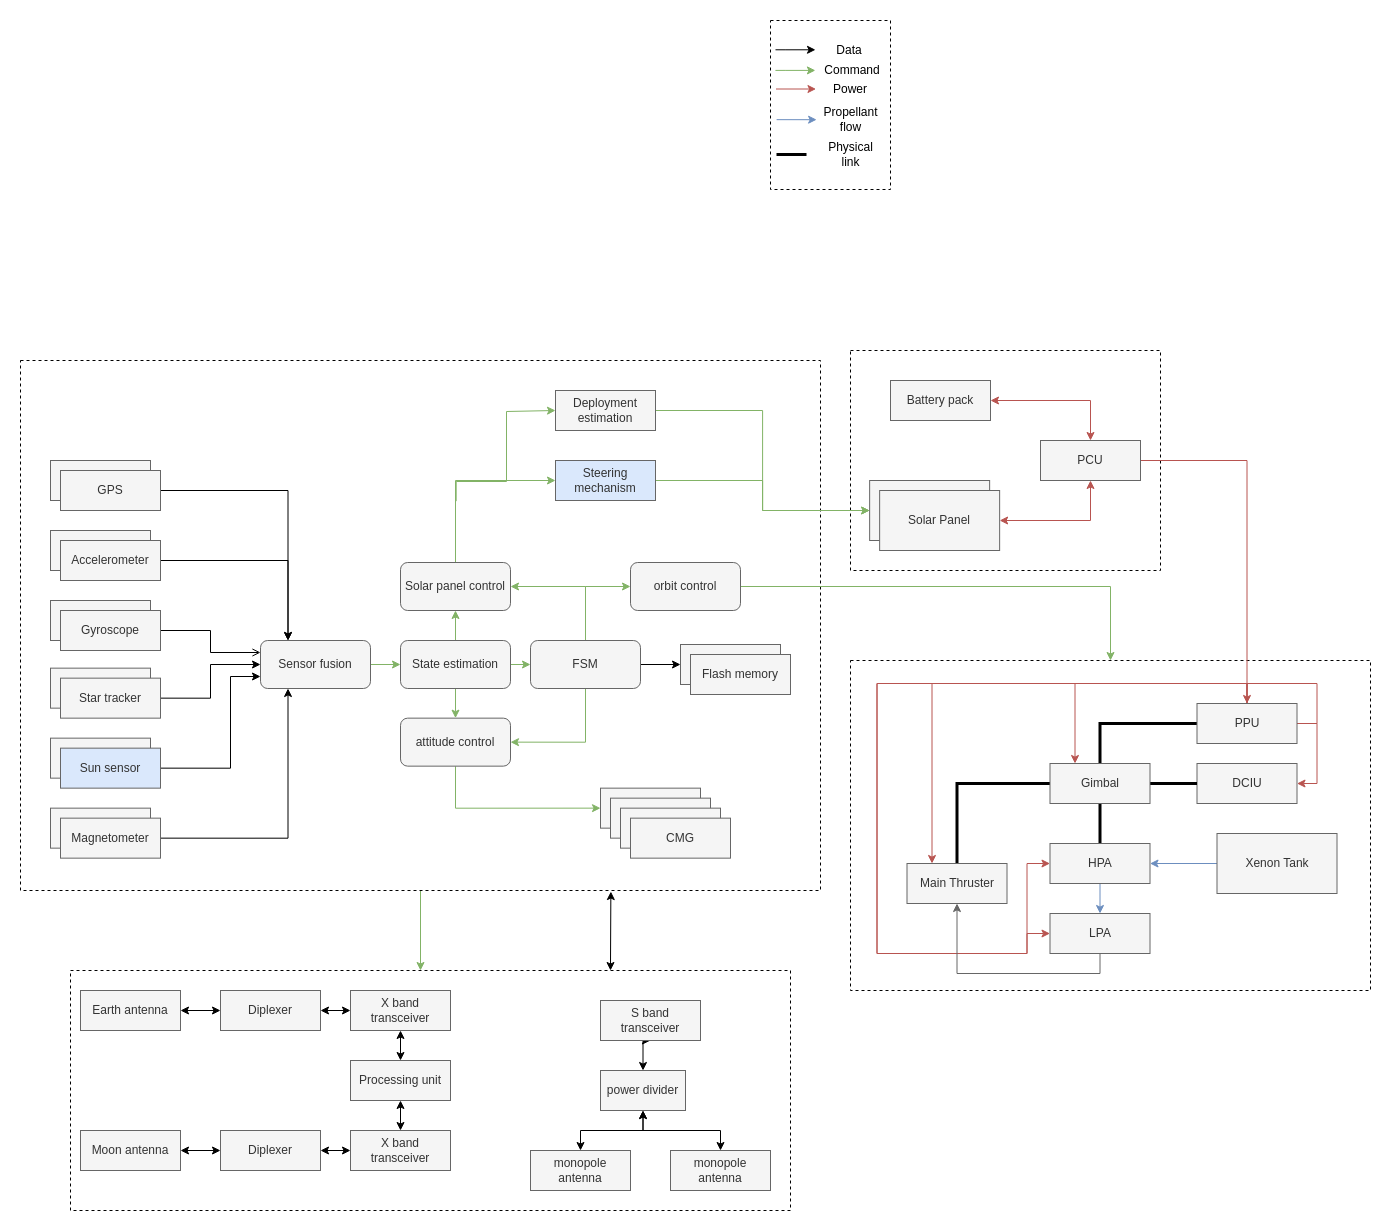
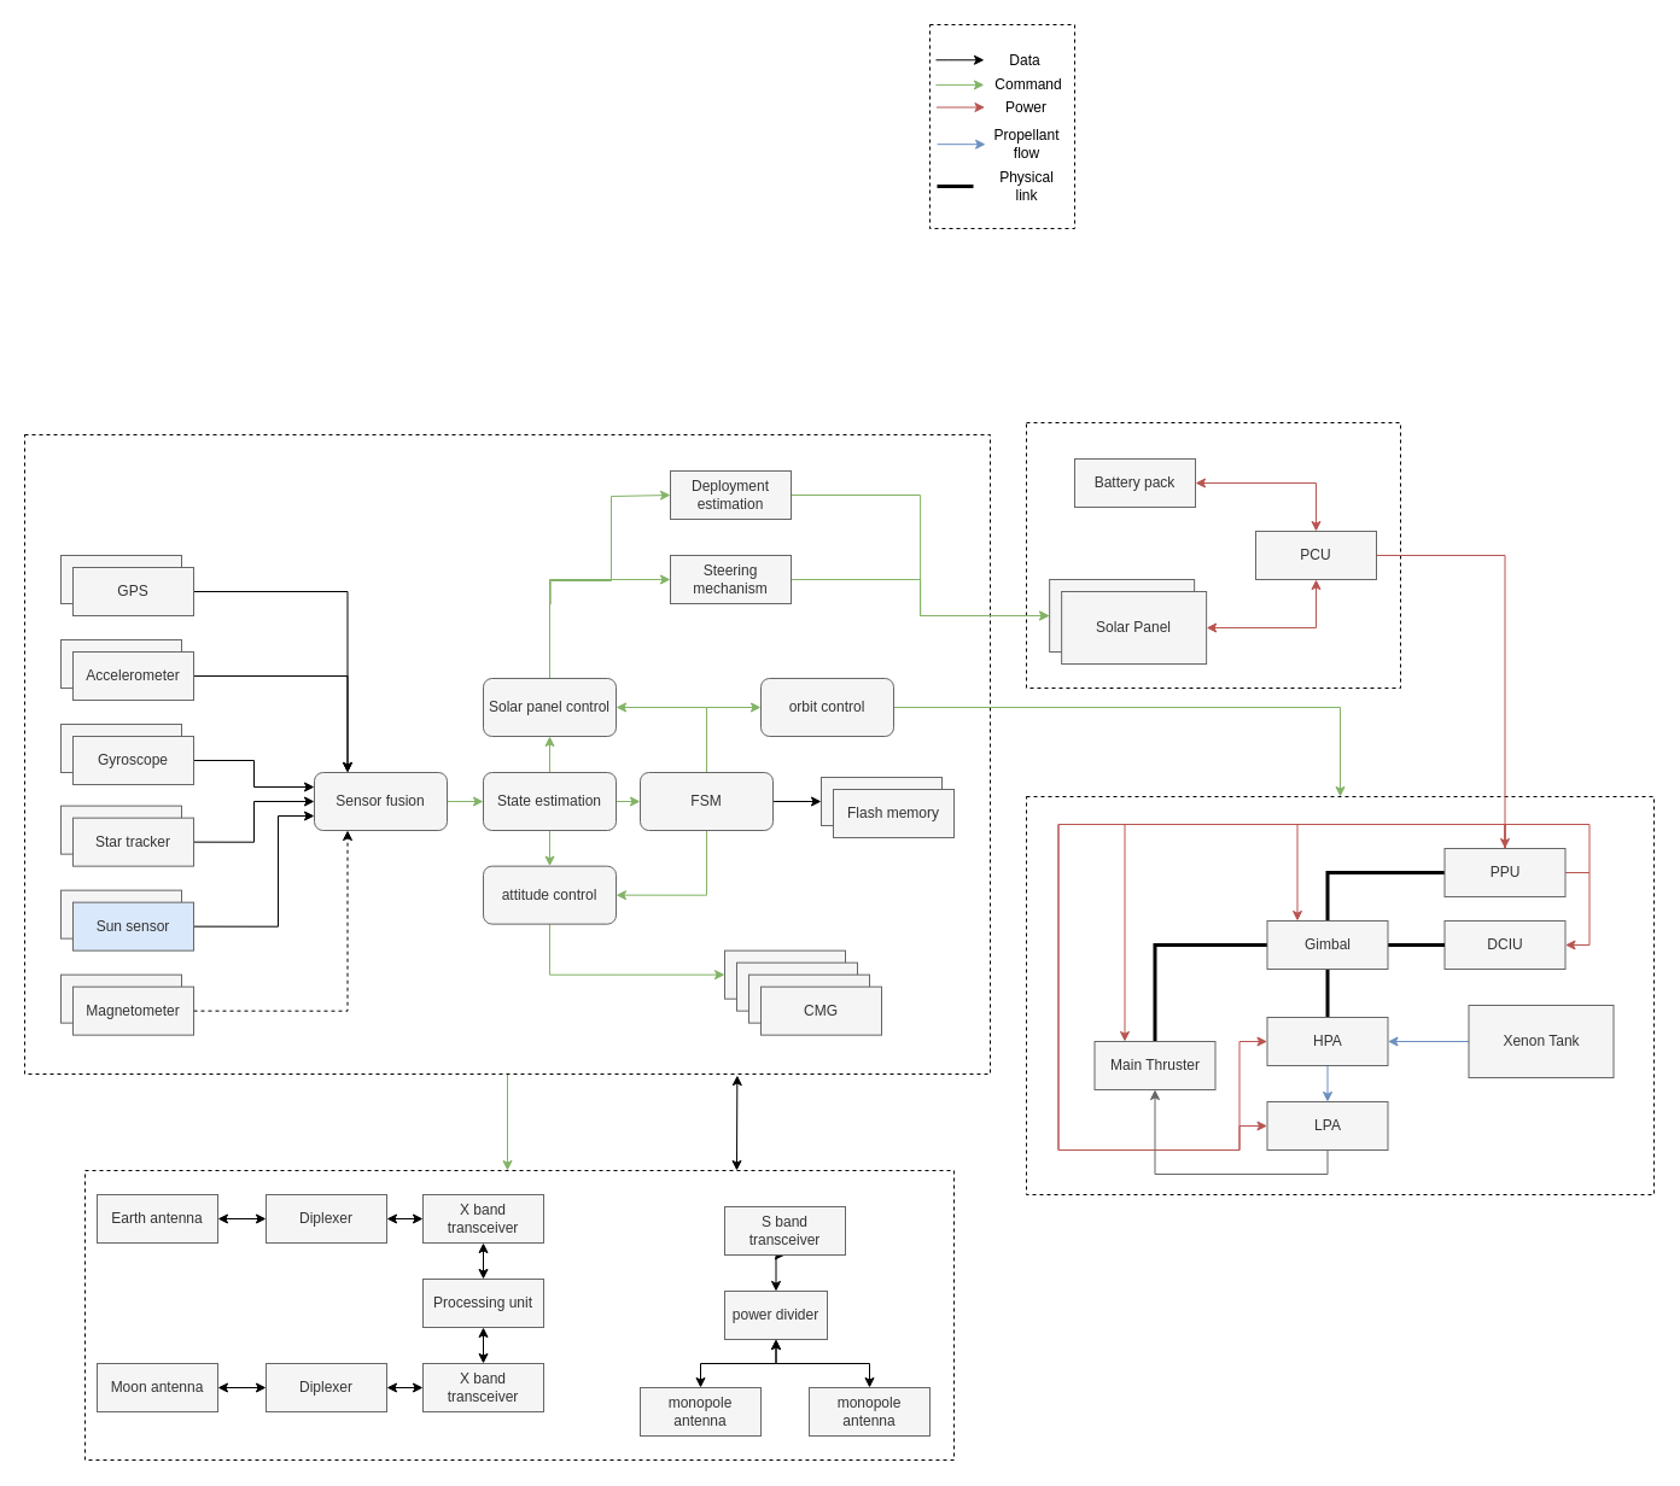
- <mxCell id="74" value="Steering mechanism" style="rounded=0;whiteSpace=wrap;html=1;fillColor=#dae8fc;strokeColor=#666666;fontColor=#333333;" vertex="1" parent="1"><mxGeometry x="555" y="460" width="100" height="40" as="geometry" /></mxCell>
+ <mxCell id="74" value="Steering mechanism" style="rounded=0;whiteSpace=wrap;html=1;fillColor=#f5f5f5;strokeColor=#666666;fontColor=#333333;" vertex="1" parent="1"><mxGeometry x="555" y="460" width="100" height="40" as="geometry" /></mxCell>
- <mxCell id="45" style="edgeStyle=orthogonalEdgeStyle;rounded=0;orthogonalLoop=1;jettySize=auto;html=1;exitX=1;exitY=0.5;exitDx=0;exitDy=0;entryX=0;entryY=0.25;entryDx=0;entryDy=0;endArrow=open;" edge="1" parent="1" source="46" target="60"><mxGeometry relative="1" as="geometry" /></mxCell>
+ <mxCell id="45" style="edgeStyle=orthogonalEdgeStyle;rounded=0;orthogonalLoop=1;jettySize=auto;html=1;exitX=1;exitY=0.5;exitDx=0;exitDy=0;entryX=0;entryY=0.25;entryDx=0;entryDy=0;" edge="1" parent="1" source="46" target="60"><mxGeometry relative="1" as="geometry" /></mxCell>
- <mxCell id="54" style="edgeStyle=orthogonalEdgeStyle;rounded=0;orthogonalLoop=1;jettySize=auto;html=1;exitX=1;exitY=0.5;exitDx=0;exitDy=0;entryX=0.25;entryY=1;entryDx=0;entryDy=0;" edge="1" parent="1" source="55" target="60"><mxGeometry relative="1" as="geometry" /></mxCell>
+ <mxCell id="54" style="edgeStyle=orthogonalEdgeStyle;rounded=0;orthogonalLoop=1;jettySize=auto;html=1;exitX=1;exitY=0.5;exitDx=0;exitDy=0;entryX=0.25;entryY=1;entryDx=0;entryDy=0;dashed=1;" edge="1" parent="1" source="55" target="60"><mxGeometry relative="1" as="geometry" /></mxCell>
